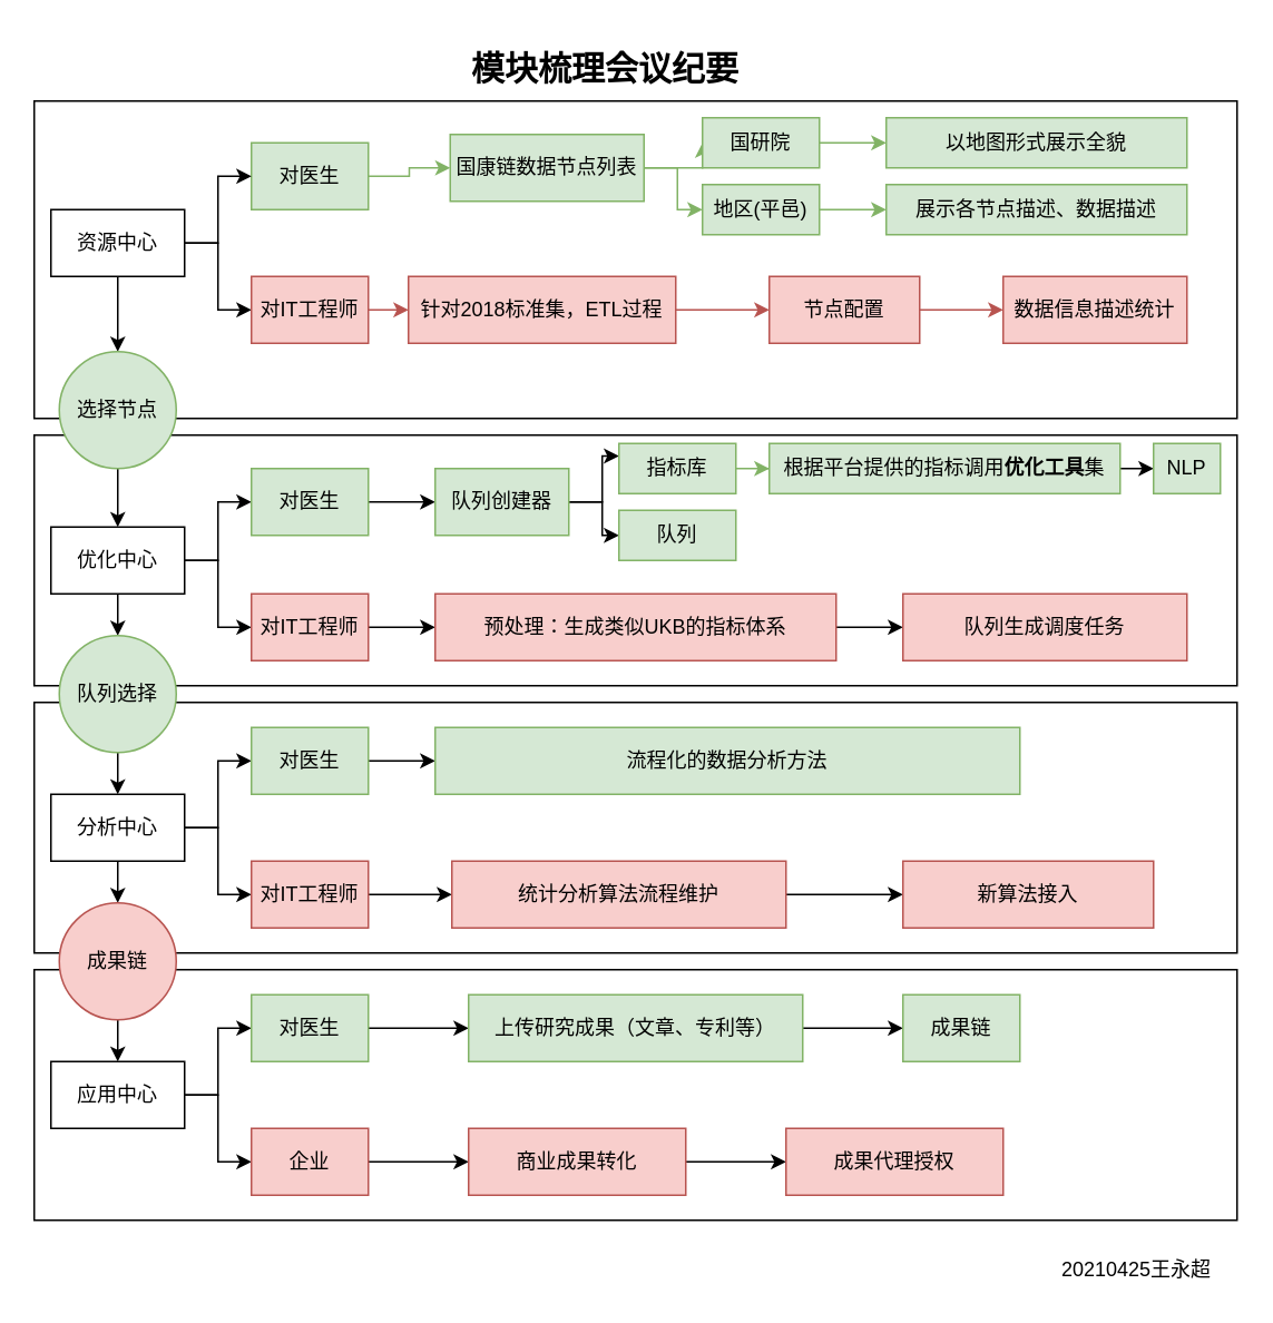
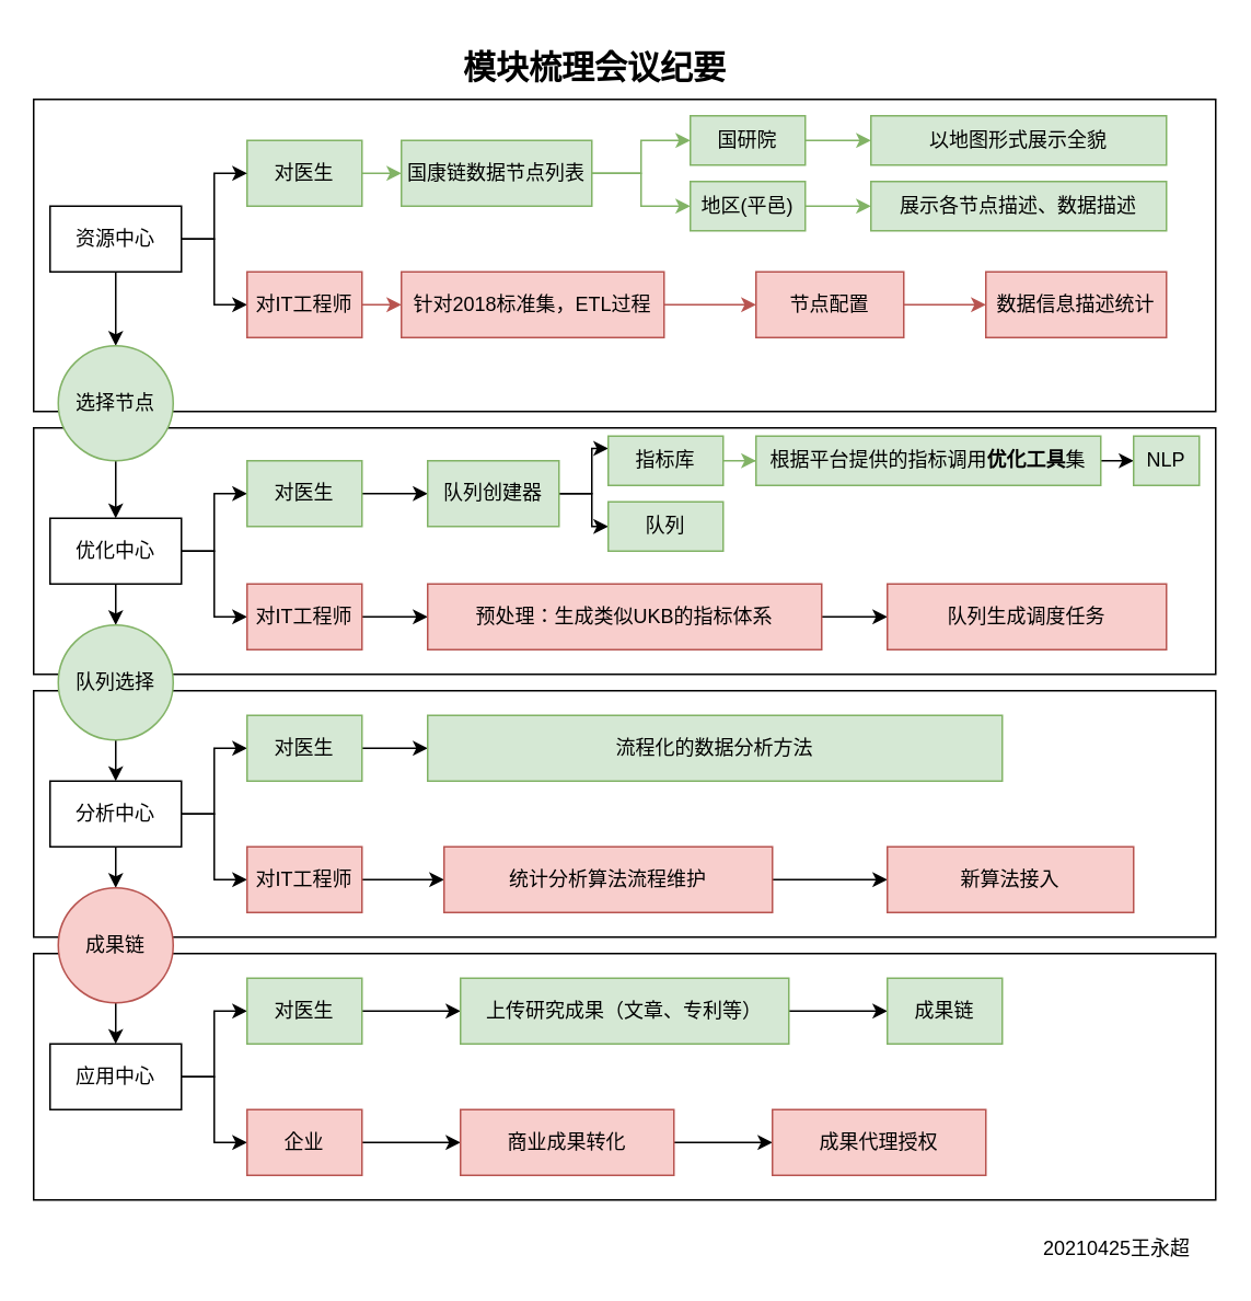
- <mxCell id="16" value="国康链数据节点列表" style="rounded=0;whiteSpace=wrap;html=1;fillColor=#d5e8d4;strokeColor=#82b366;" vertex="1" parent="1"><mxGeometry x="269" y="80" width="116" height="40" as="geometry" /></mxCell>
+ <mxCell id="16" value="国康链数据节点列表" style="rounded=0;whiteSpace=wrap;html=1;fillColor=#d5e8d4;strokeColor=#82b366;" vertex="1" parent="1"><mxGeometry x="244" y="85" width="116" height="40" as="geometry" /></mxCell>
